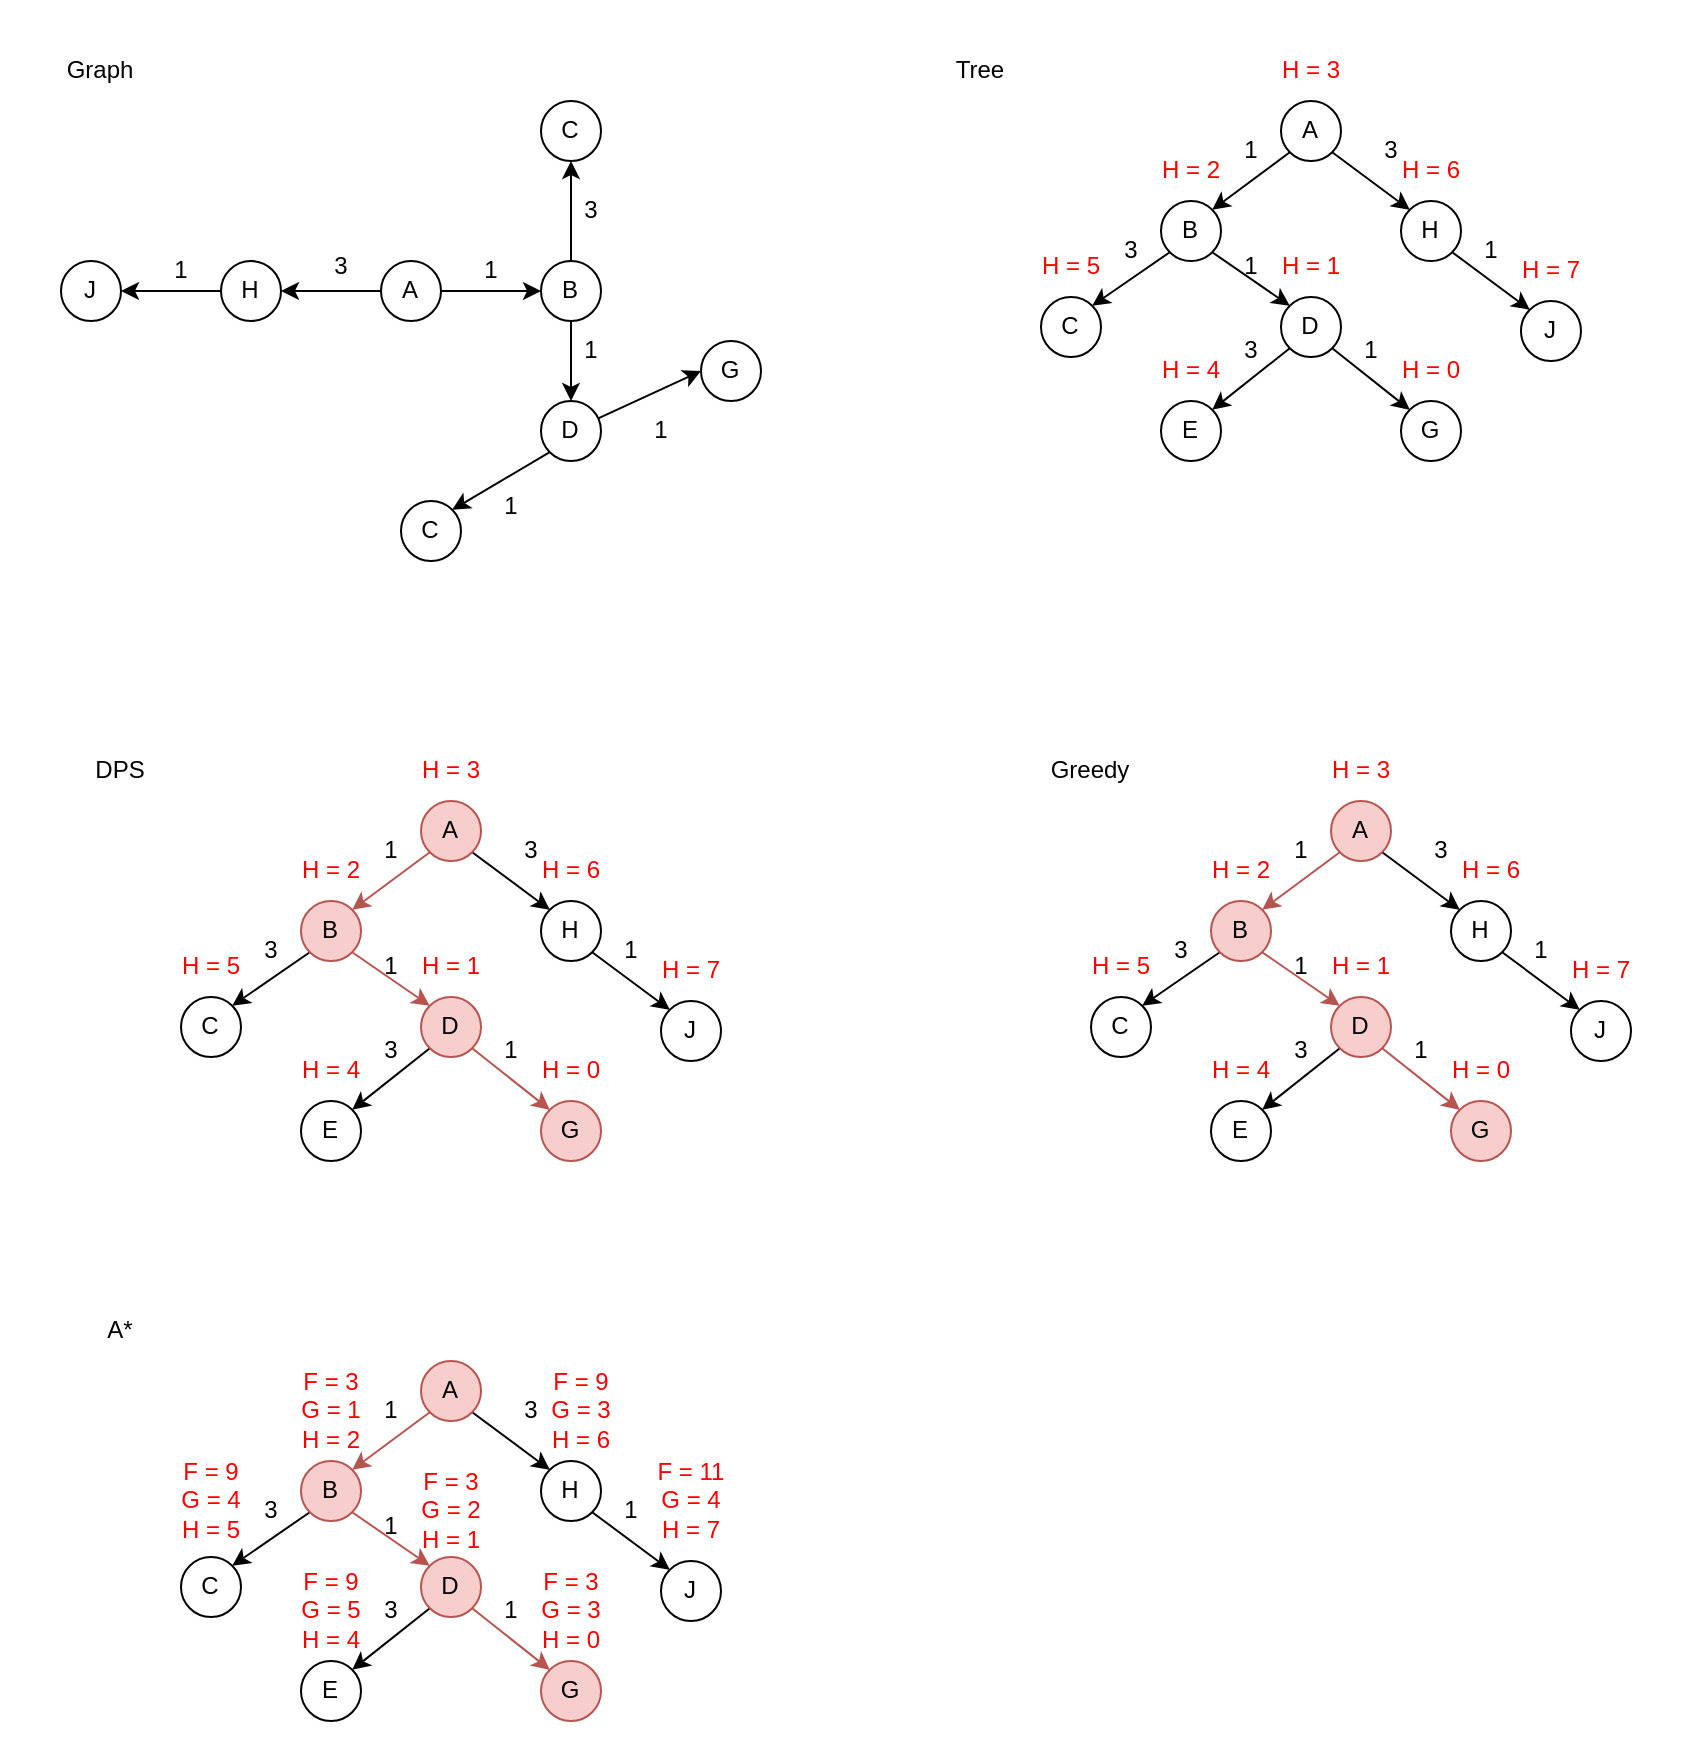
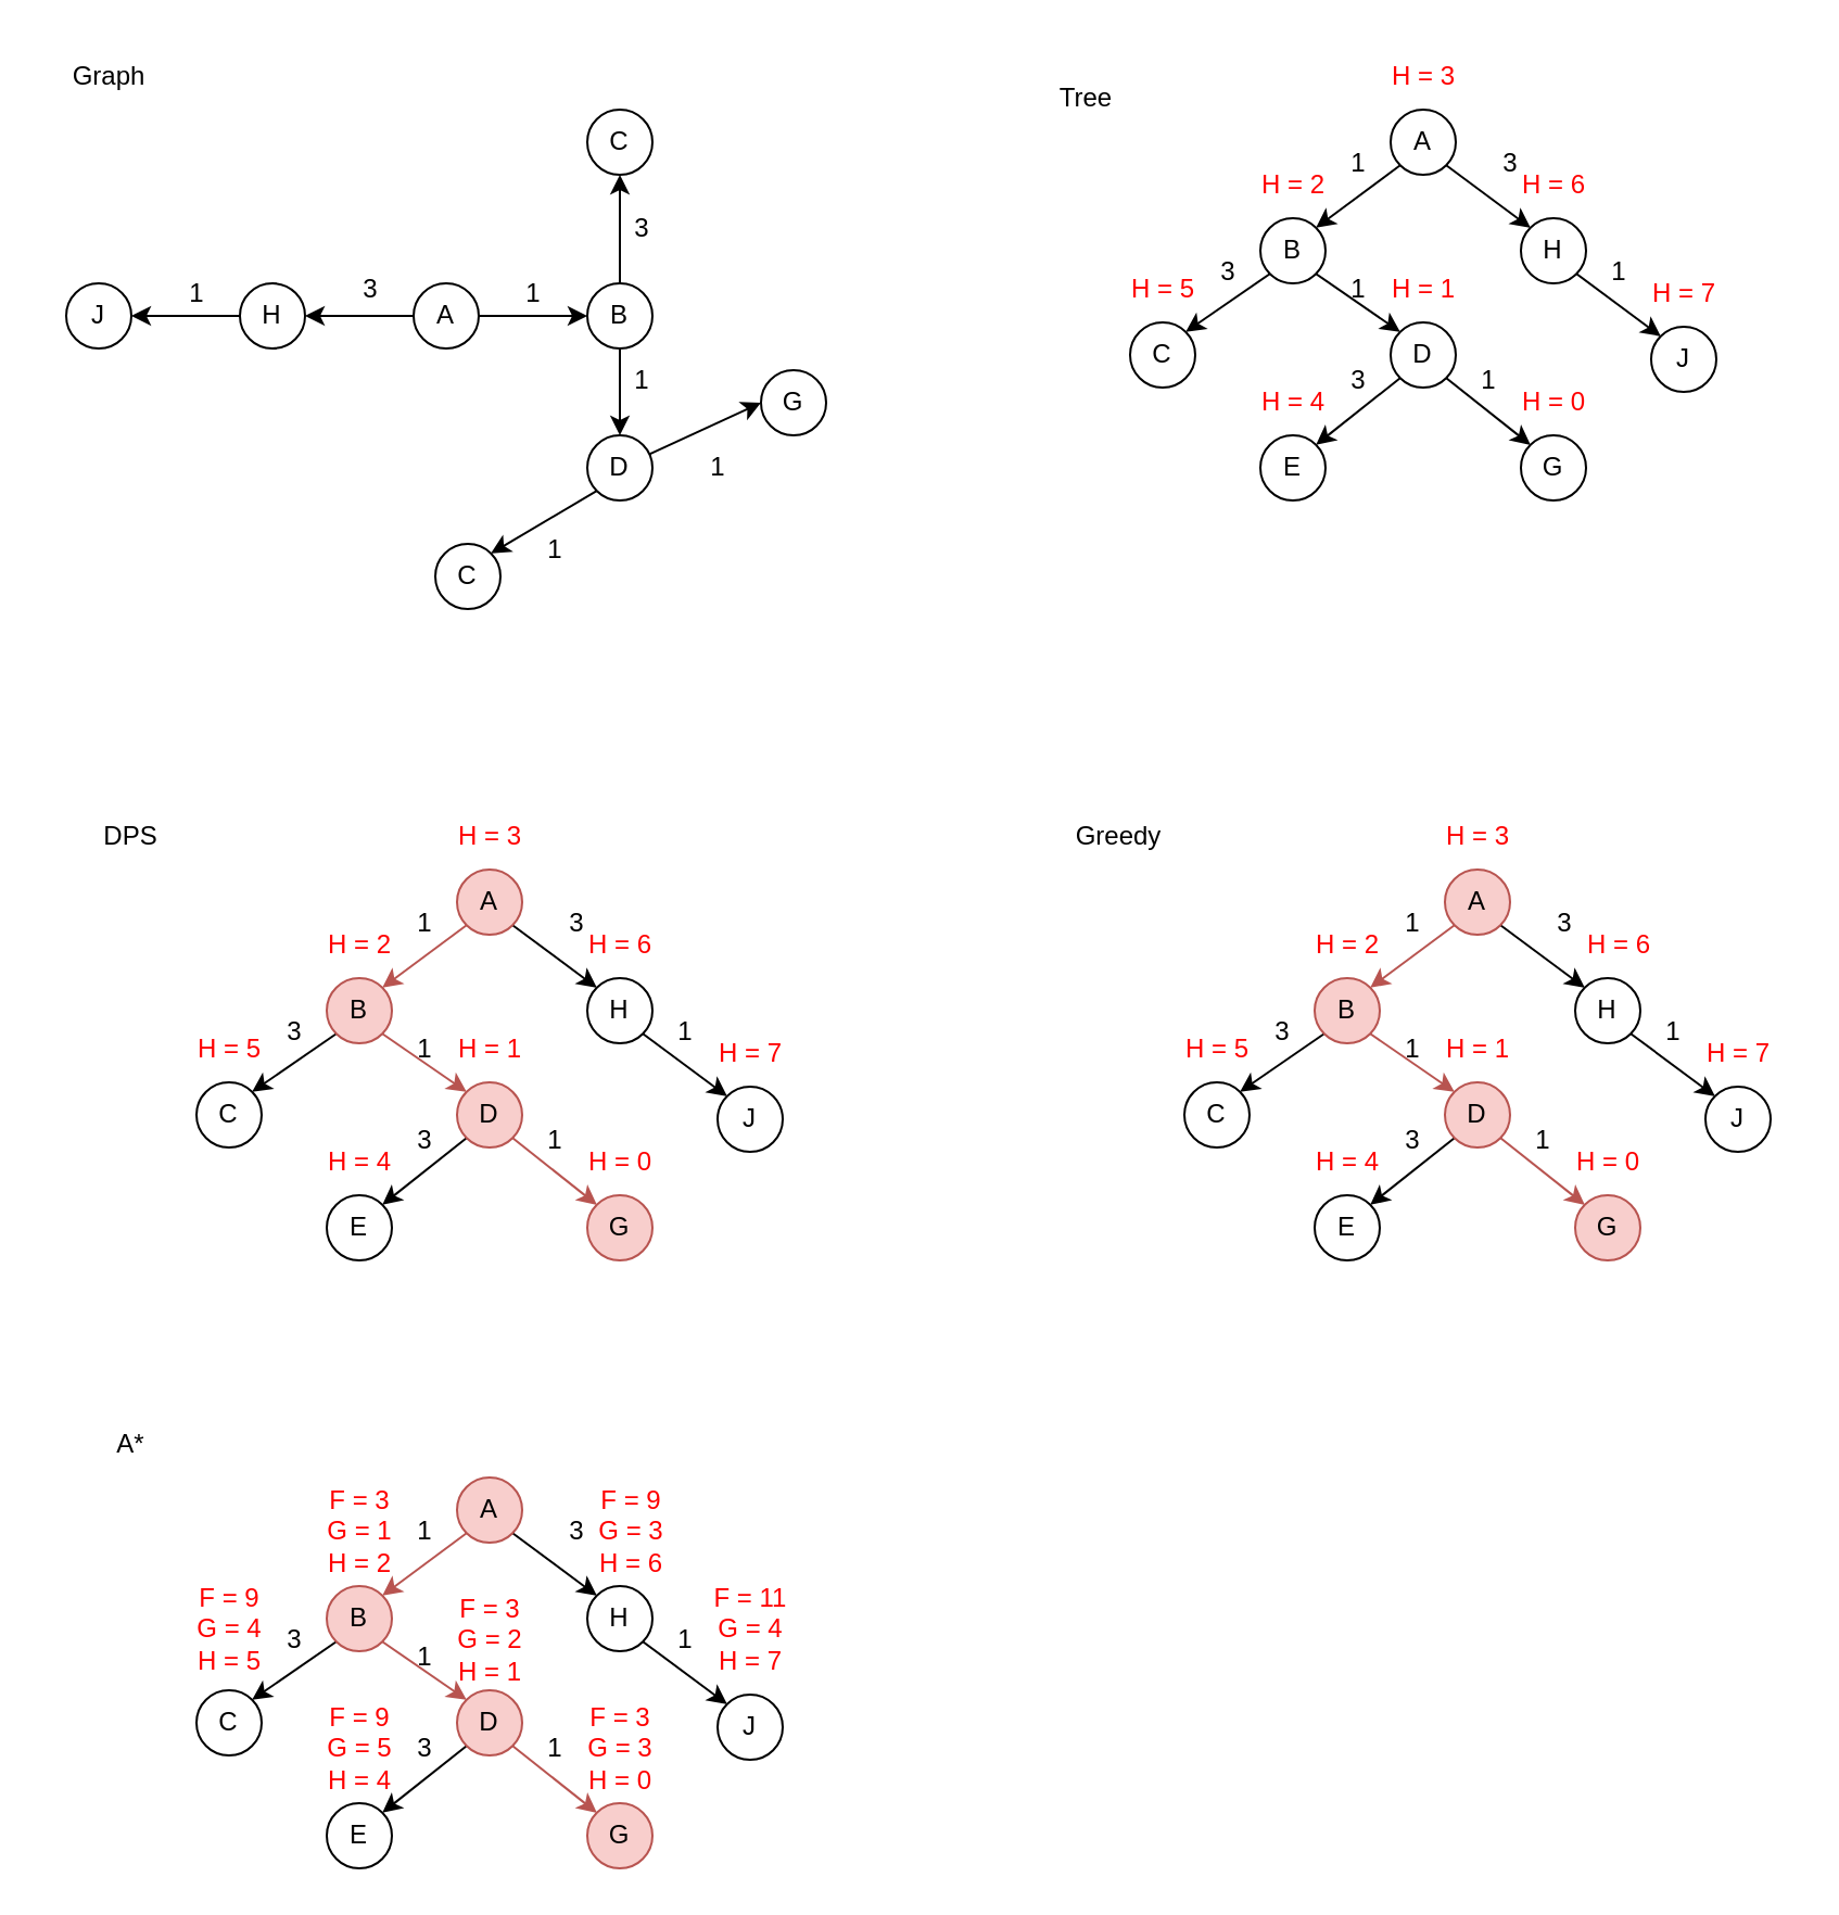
- <mxCell id="25" value="Tree" style="text;html=1;align=center;verticalAlign=middle;whiteSpace=wrap;rounded=0;" vertex="1" parent="1"><mxGeometry x="460" y="20" width="60" height="30" as="geometry" /></mxCell>
+ <mxCell id="25" value="Tree" style="text;html=1;align=center;verticalAlign=middle;whiteSpace=wrap;rounded=0;" vertex="1" parent="1"><mxGeometry x="470" y="30" width="60" height="30" as="geometry" /></mxCell>
- <mxCell id="85" value="Greedy" style="text;html=1;align=center;verticalAlign=middle;whiteSpace=wrap;rounded=0;" vertex="1" parent="1"><mxGeometry x="515" y="370" width="60" height="30" as="geometry" /></mxCell>
+ <mxCell id="85" value="Greedy" style="text;html=1;align=center;verticalAlign=middle;whiteSpace=wrap;rounded=0;" vertex="1" parent="1"><mxGeometry x="485" y="370" width="60" height="30" as="geometry" /></mxCell>
